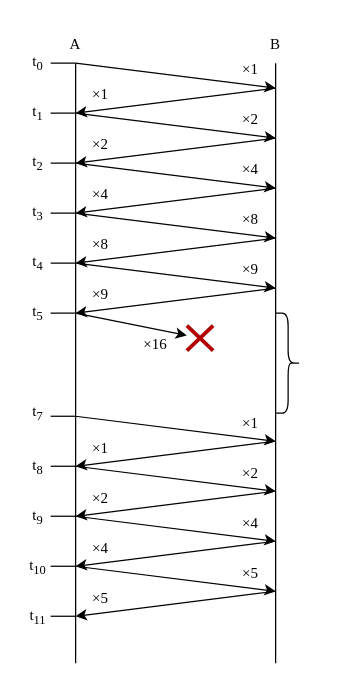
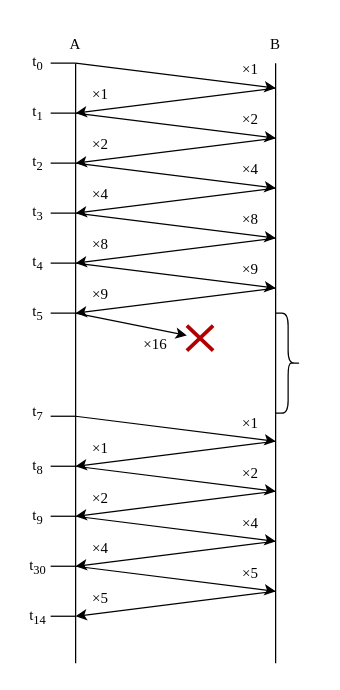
- <mxCell id="24" value="t&lt;sub&gt;10&lt;/sub&gt;" style="text;html=1;strokeColor=none;fillColor=none;align=center;verticalAlign=middle;whiteSpace=wrap;rounded=0;fontFamily=Times New Roman;" vertex="1" parent="1"><mxGeometry x="20" y="442.5" width="20" height="20" as="geometry" /></mxCell>
+ <mxCell id="24" value="t&lt;sub&gt;30&lt;/sub&gt;" style="text;html=1;strokeColor=none;fillColor=none;align=center;verticalAlign=middle;whiteSpace=wrap;rounded=0;fontFamily=Times New Roman;" vertex="1" parent="1"><mxGeometry x="20" y="442.5" width="20" height="20" as="geometry" /></mxCell>
- <mxCell id="26" value="t&lt;sub&gt;11&lt;/sub&gt;" style="text;html=1;strokeColor=none;fillColor=none;align=center;verticalAlign=middle;whiteSpace=wrap;rounded=0;fontFamily=Times New Roman;" vertex="1" parent="1"><mxGeometry x="20" y="482.5" width="20" height="20" as="geometry" /></mxCell>
+ <mxCell id="26" value="t&lt;sub&gt;14&lt;/sub&gt;" style="text;html=1;strokeColor=none;fillColor=none;align=center;verticalAlign=middle;whiteSpace=wrap;rounded=0;fontFamily=Times New Roman;" vertex="1" parent="1"><mxGeometry x="20" y="482.5" width="20" height="20" as="geometry" /></mxCell>
